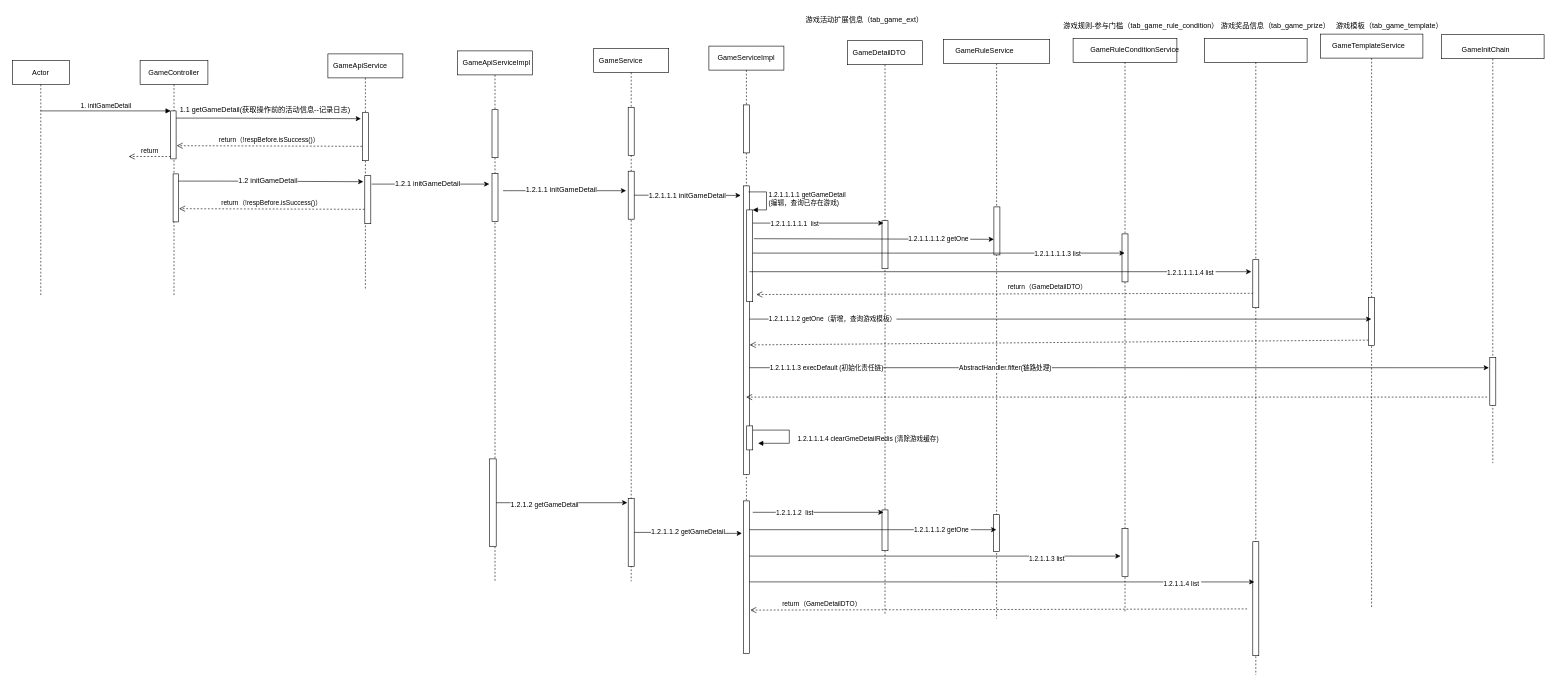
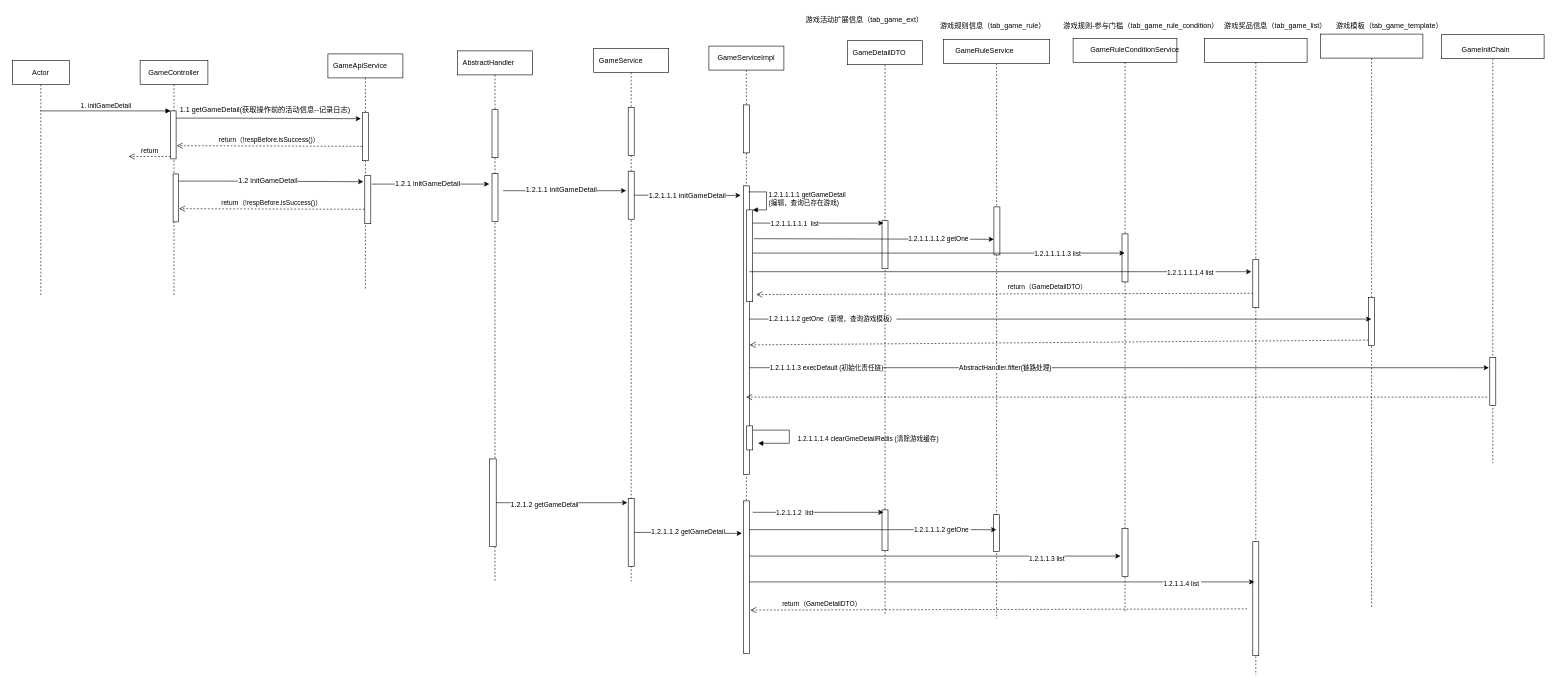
+ <mxCell id="49" value="游戏规则信息（tab_game_rule）" style="text;html=1;align=center;verticalAlign=middle;resizable=0;points=[];autosize=1;strokeColor=none;fillColor=none;" vertex="1" parent="1"><mxGeometry x="1557" y="29" width="194" height="26" as="geometry" /></mxCell>
- <mxCell id="58" value="游戏奖品信息（tab_game_prize）" style="text;html=1;align=center;verticalAlign=middle;resizable=0;points=[];autosize=1;strokeColor=none;fillColor=none;" vertex="1" parent="1"><mxGeometry x="2025" y="30" width="200" height="26" as="geometry" /></mxCell>
+ <mxCell id="58" value="游戏奖品信息（tab_game_list）" style="text;html=1;align=center;verticalAlign=middle;resizable=0;points=[];autosize=1;strokeColor=none;fillColor=none;" vertex="1" parent="1"><mxGeometry x="2025" y="30" width="200" height="26" as="geometry" /></mxCell>
- <mxCell id="61" value="GameTemplateService" style="text;whiteSpace=wrap;html=1;" vertex="1" parent="59"><mxGeometry x="18" y="5" width="118" height="36" as="geometry" /></mxCell>
- <mxCell id="75" value="GameApiServiceImpl" style="text;whiteSpace=wrap;html=1;" vertex="1" parent="73"><mxGeometry x="7" y="6" width="118" height="36" as="geometry" /></mxCell>
+ <mxCell id="75" value="AbstractHandler" style="text;whiteSpace=wrap;html=1;" vertex="1" parent="73"><mxGeometry x="7" y="6" width="118" height="36" as="geometry" /></mxCell>
